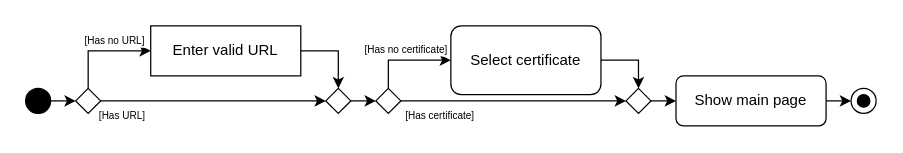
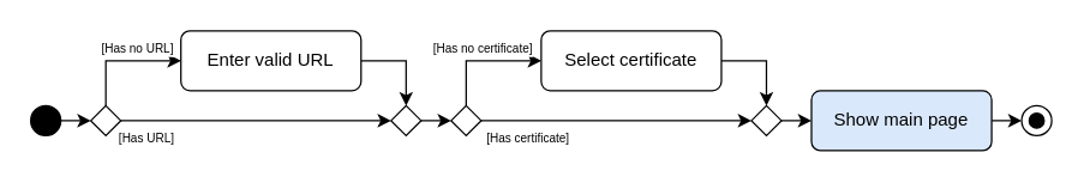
- <mxCell id="5" value="Enter valid URL" style="whiteSpace=wrap;html=1;rounded=0;" vertex="1" parent="1"><mxGeometry x="120" y="20" width="120" height="40" as="geometry" /></mxCell>
+ <mxCell id="5" value="Enter valid URL" style="rounded=1;whiteSpace=wrap;html=1;" vertex="1" parent="1"><mxGeometry x="120" y="20" width="120" height="40" as="geometry" /></mxCell>
- <mxCell id="14" value="Select certificate" style="rounded=1;whiteSpace=wrap;html=1;" vertex="1" parent="1"><mxGeometry x="360" y="20" width="120" height="55" as="geometry" /></mxCell>
+ <mxCell id="14" value="Select certificate" style="rounded=1;whiteSpace=wrap;html=1;" vertex="1" parent="1"><mxGeometry x="360" y="20" width="120" height="40" as="geometry" /></mxCell>
- <mxCell id="23" value="Show main page" style="rounded=1;whiteSpace=wrap;html=1;" vertex="1" parent="1"><mxGeometry x="540" y="60" width="120" height="40" as="geometry" /></mxCell>
+ <mxCell id="23" value="Show main page" style="rounded=1;whiteSpace=wrap;html=1;fillColor=#dae8fc;" vertex="1" parent="1"><mxGeometry x="540" y="60" width="120" height="40" as="geometry" /></mxCell>
